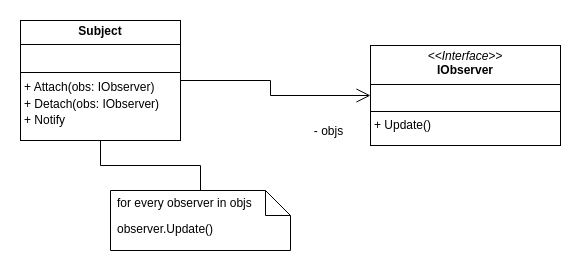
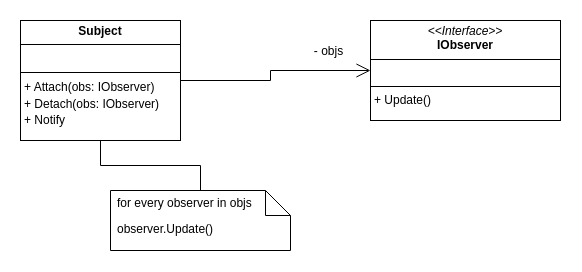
- <mxCell id="4" value="&lt;p style=&quot;margin:0px;margin-top:4px;text-align:center;&quot;&gt;&lt;i&gt;&amp;lt;&amp;lt;Interface&amp;gt;&amp;gt;&lt;/i&gt;&lt;br&gt;&lt;b&gt;IObserver&lt;/b&gt;&lt;/p&gt;&lt;hr size=&quot;1&quot; style=&quot;border-style:solid;&quot;&gt;&lt;p style=&quot;margin:0px;margin-left:4px;&quot;&gt;&lt;br&gt;&lt;/p&gt;&lt;hr size=&quot;1&quot; style=&quot;border-style:solid;&quot;&gt;&lt;p style=&quot;margin:0px;margin-left:4px;&quot;&gt;+ Update()&lt;br&gt;&lt;/p&gt;" style="verticalAlign=top;align=left;overflow=fill;html=1;whiteSpace=wrap;" vertex="1" parent="1"><mxGeometry x="370" y="45" width="190" height="100" as="geometry" /></mxCell>
+ <mxCell id="4" value="&lt;p style=&quot;margin:0px;margin-top:4px;text-align:center;&quot;&gt;&lt;i&gt;&amp;lt;&amp;lt;Interface&amp;gt;&amp;gt;&lt;/i&gt;&lt;br&gt;&lt;b&gt;IObserver&lt;/b&gt;&lt;/p&gt;&lt;hr size=&quot;1&quot; style=&quot;border-style:solid;&quot;&gt;&lt;p style=&quot;margin:0px;margin-left:4px;&quot;&gt;&lt;br&gt;&lt;/p&gt;&lt;hr size=&quot;1&quot; style=&quot;border-style:solid;&quot;&gt;&lt;p style=&quot;margin:0px;margin-left:4px;&quot;&gt;+ Update()&lt;br&gt;&lt;/p&gt;" style="verticalAlign=top;align=left;overflow=fill;html=1;whiteSpace=wrap;" vertex="1" parent="1"><mxGeometry x="370" y="20" width="190" height="100" as="geometry" /></mxCell>
- <mxCell id="5" value="- objs" style="text;html=1;align=center;verticalAlign=middle;resizable=0;points=[];autosize=1;strokeColor=none;fillColor=none;" vertex="1" parent="1"><mxGeometry x="303" y="116" width="50" height="30" as="geometry" /></mxCell>
+ <mxCell id="5" value="- objs" style="text;html=1;align=center;verticalAlign=middle;resizable=0;points=[];autosize=1;strokeColor=none;fillColor=none;" vertex="1" parent="1"><mxGeometry x="303" y="36" width="50" height="30" as="geometry" /></mxCell>
